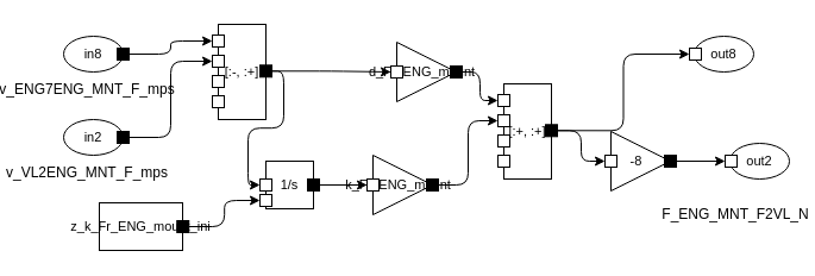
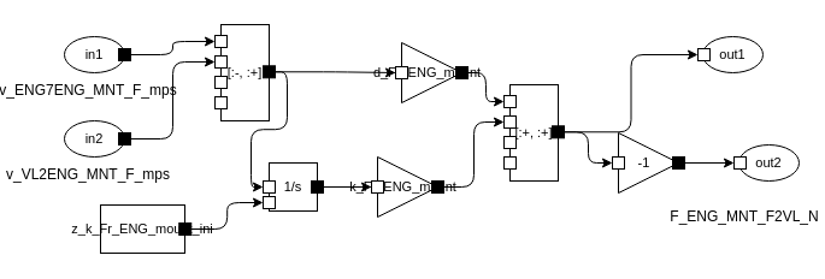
- <mxCell id="14" value="&lt;font style=&quot;font-size: 11px;&quot;&gt;in8&lt;/font&gt;" style="ellipse;whiteSpace=wrap;html=1;fontSize=18;points=[[1,0.5,0,0,0]];metaEdit=1;snapToPoint=0;resizable=0;rotatable=0;allowArrows=0;container=1;collapsible=0;spacingTop=-5;movable=1;connectable=0;" parent="1" vertex="1"><mxGeometry x="30" y="30" width="50" height="30" as="geometry" /></mxCell>
+ <mxCell id="14" value="&lt;font style=&quot;font-size: 11px;&quot;&gt;in1&lt;/font&gt;" style="ellipse;whiteSpace=wrap;html=1;fontSize=18;points=[[1,0.5,0,0,0]];metaEdit=1;snapToPoint=0;resizable=0;rotatable=0;allowArrows=0;container=1;collapsible=0;spacingTop=-5;movable=1;connectable=0;" parent="1" vertex="1"><mxGeometry x="30" y="30" width="50" height="30" as="geometry" /></mxCell>
- <mxCell id="18" value="&lt;font style=&quot;font-size: 11px;&quot;&gt;out8&lt;/font&gt;" style="ellipse;whiteSpace=wrap;html=1;fontSize=18;points=[[0.02,0.5,0,0,0]];metaEdit=1;snapToPoint=0;resizable=0;rotatable=0;allowArrows=0;container=1;collapsible=0;spacingTop=-4;movable=1;connectable=0;" parent="1" vertex="1"><mxGeometry x="560" y="30" width="50" height="30" as="geometry" /></mxCell>
+ <mxCell id="18" value="&lt;font style=&quot;font-size: 11px;&quot;&gt;out1&lt;/font&gt;" style="ellipse;whiteSpace=wrap;html=1;fontSize=18;points=[[0.02,0.5,0,0,0]];metaEdit=1;snapToPoint=0;resizable=0;rotatable=0;allowArrows=0;container=1;collapsible=0;spacingTop=-4;movable=1;connectable=0;" parent="1" vertex="1"><mxGeometry x="560" y="30" width="50" height="30" as="geometry" /></mxCell>
- <mxCell id="45" value="-8" style="triangle;html=1;points=[[0,0.5,0,0,0],[1,0.5,0,0,0]];whiteSpace=wrap;fontSize=11;align=center;spacingLeft=-7;metaEdit=1;snapToPoint=0;allowArrows=0;resizable=0;rotatable=0;container=1;collapsible=0;movable=1;connectable=0;" parent="1" vertex="1"><mxGeometry x="490" y="110" width="50" height="50" as="geometry" /></mxCell>
+ <mxCell id="45" value="-1" style="triangle;html=1;points=[[0,0.5,0,0,0],[1,0.5,0,0,0]];whiteSpace=wrap;fontSize=11;align=center;spacingLeft=-7;metaEdit=1;snapToPoint=0;allowArrows=0;resizable=0;rotatable=0;container=1;collapsible=0;movable=1;connectable=0;" parent="1" vertex="1"><mxGeometry x="490" y="110" width="50" height="50" as="geometry" /></mxCell>
